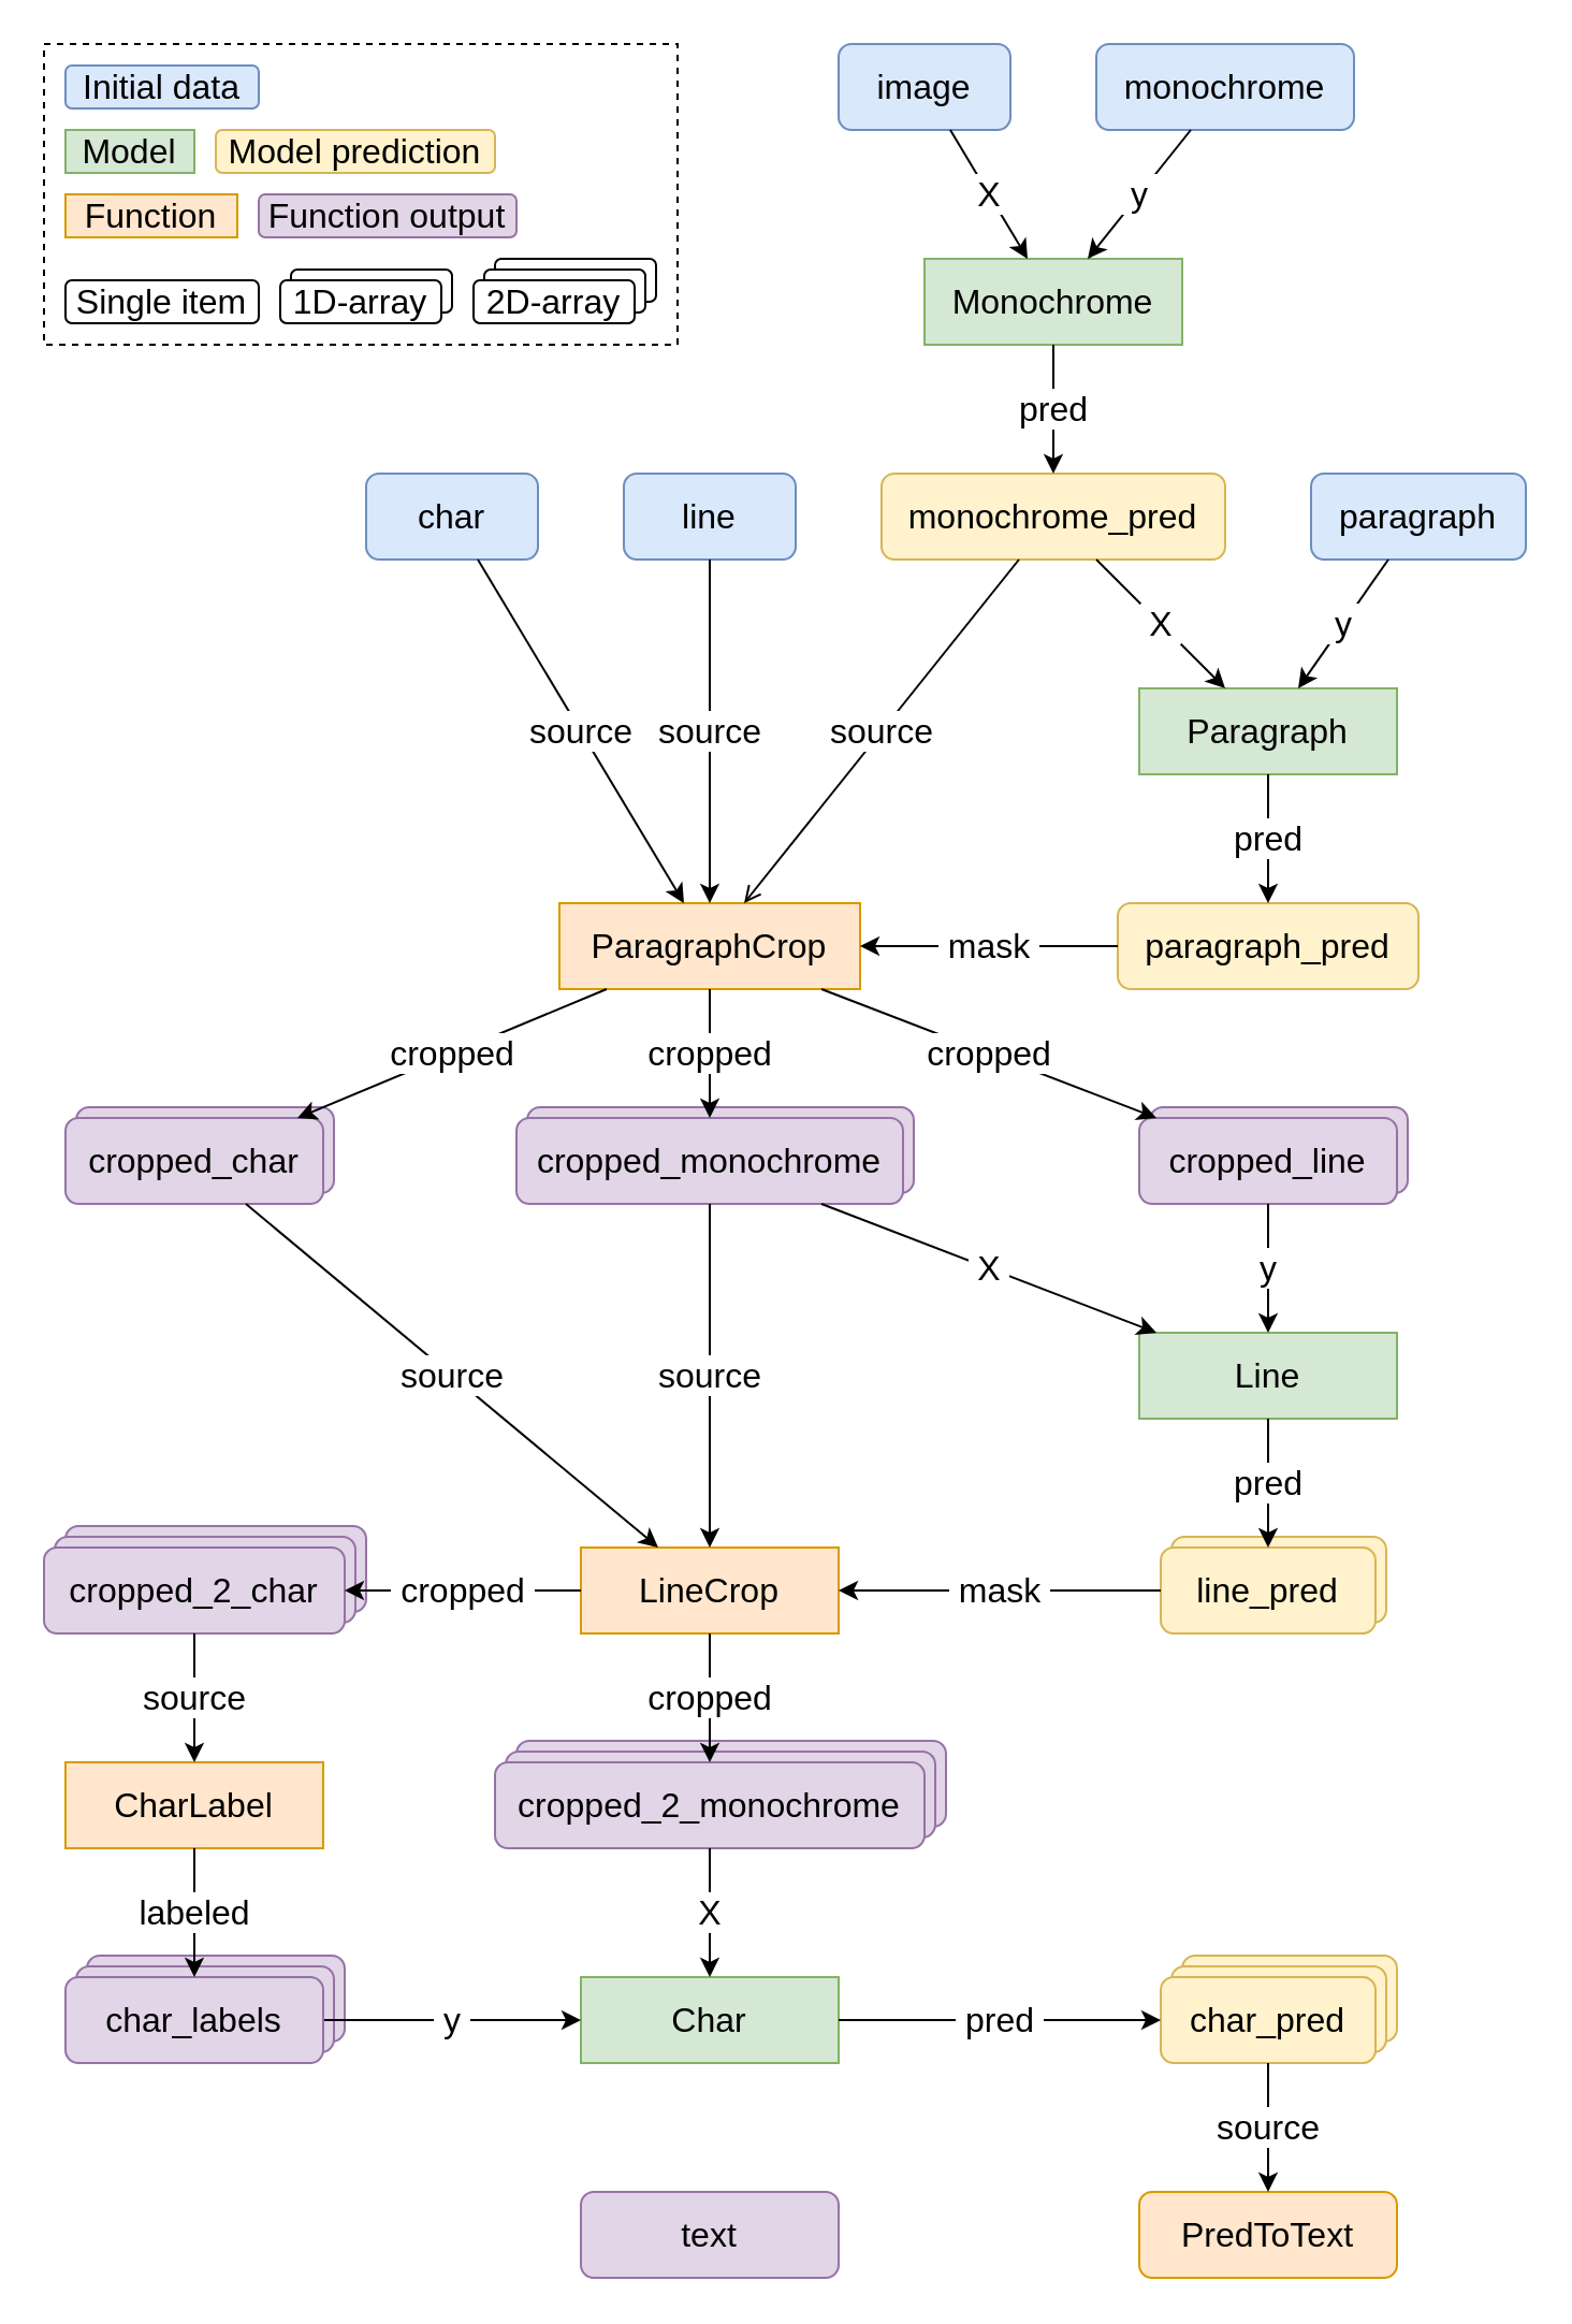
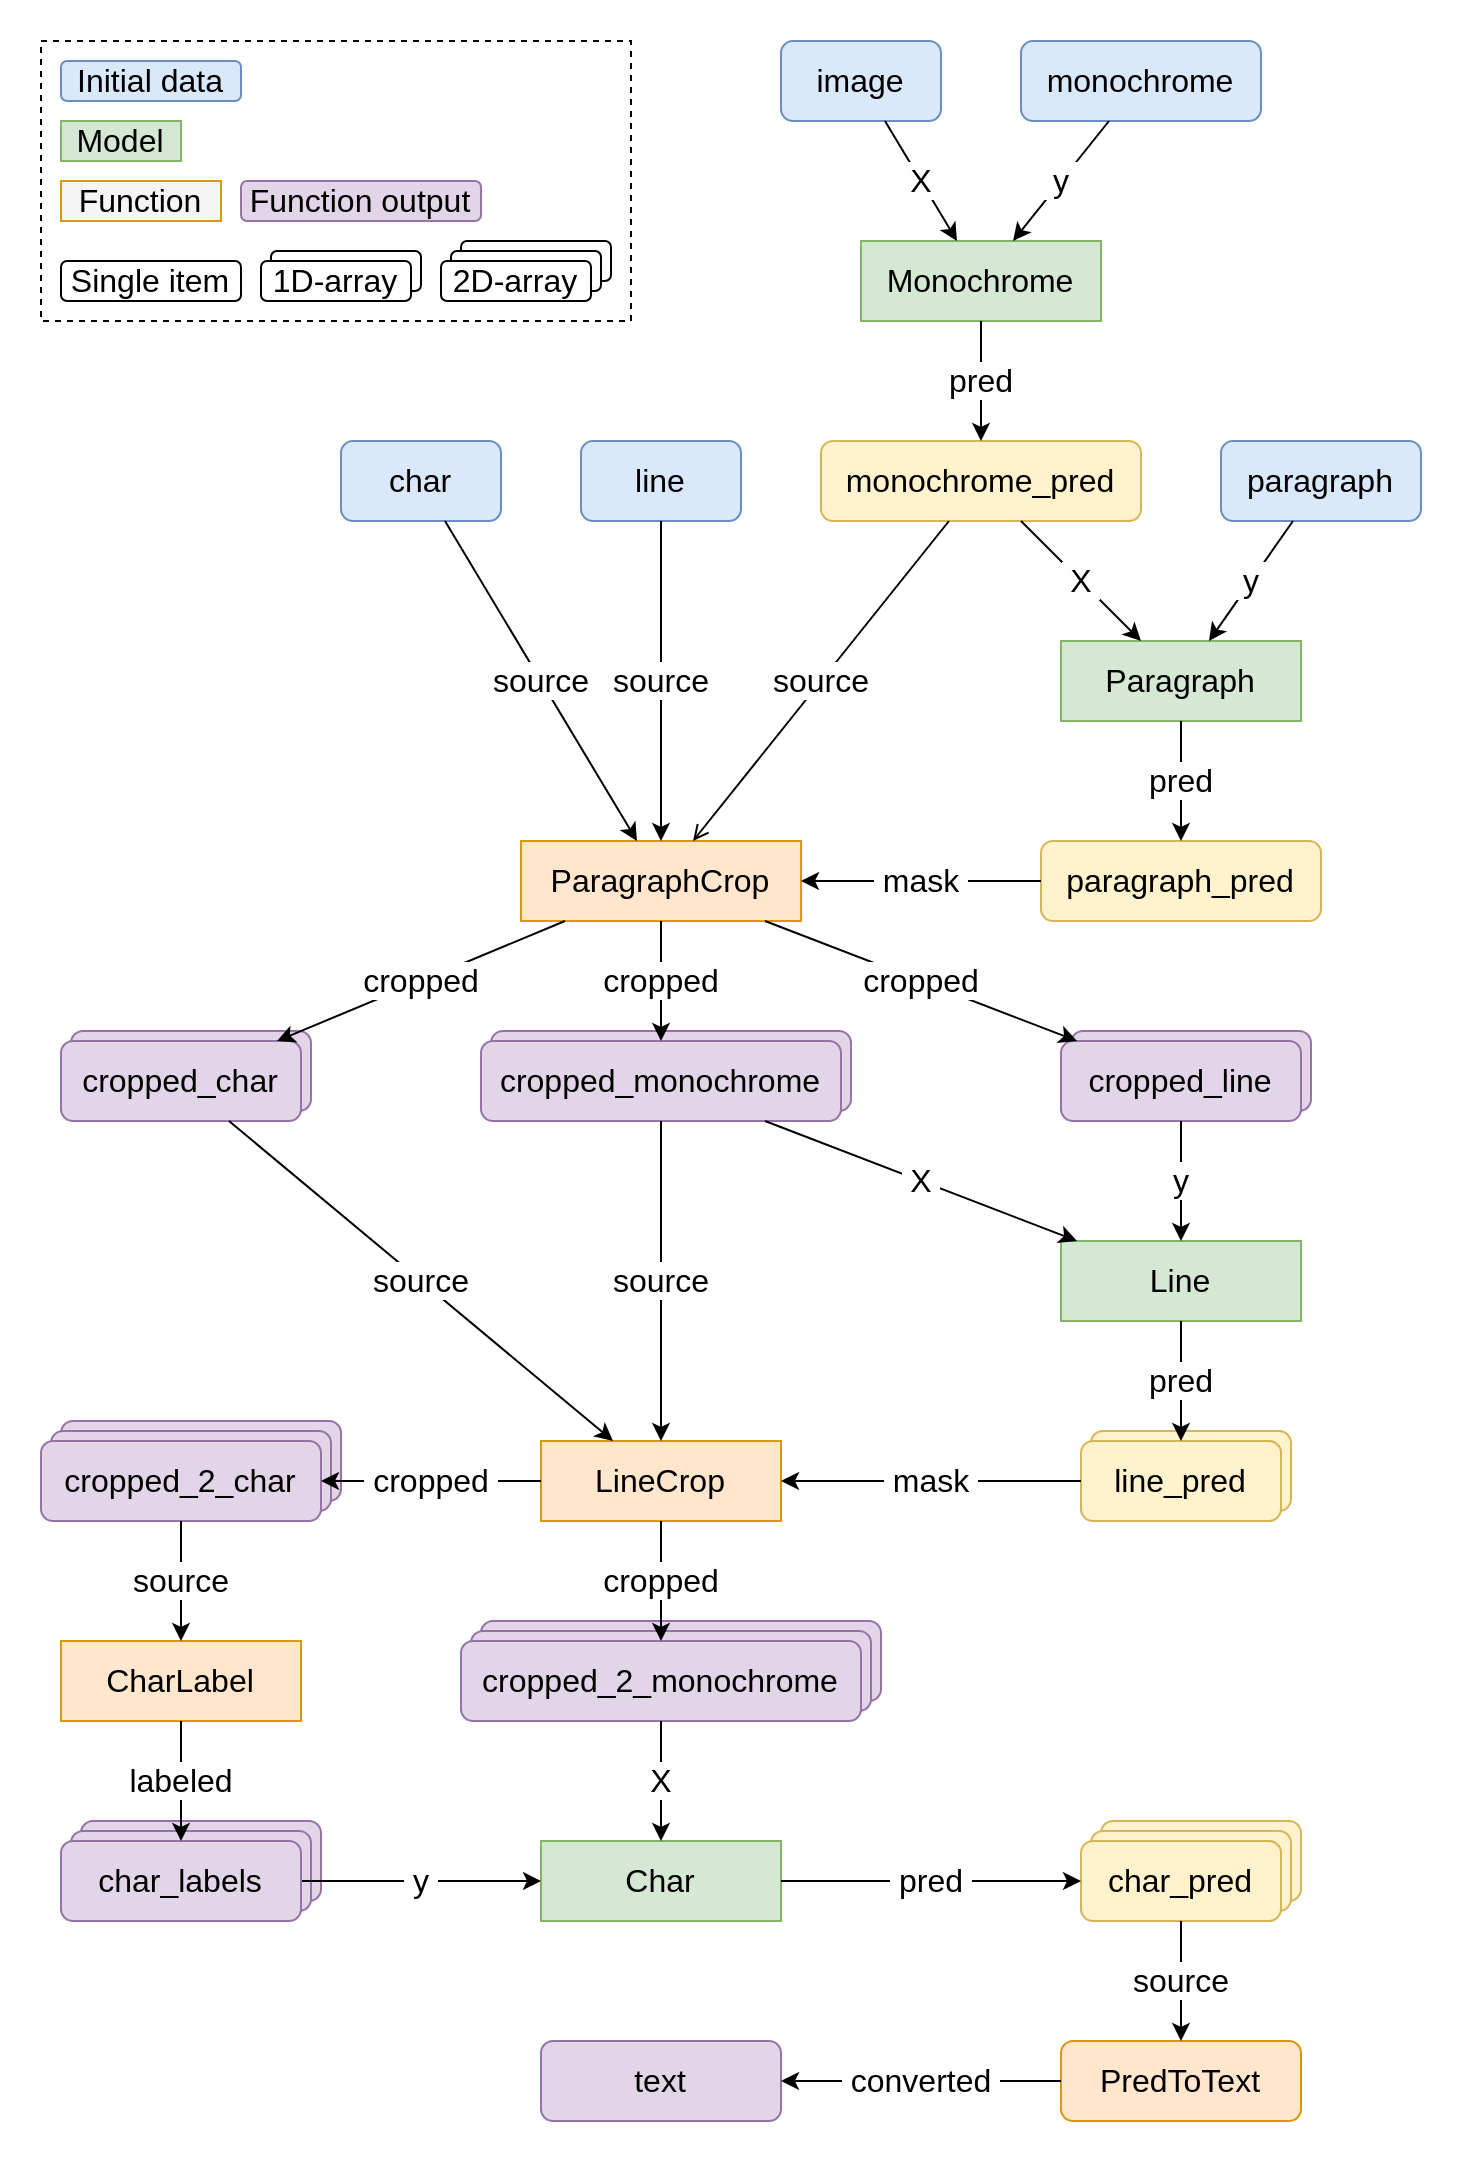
- <mxCell id="73" value="Model prediction" style="rounded=1;whiteSpace=wrap;html=1;fontFamily=Arial;fontSize=16;fillColor=#fff2cc;strokeColor=#d6b656;" vertex="1" parent="1"><mxGeometry x="100" y="60" width="130" height="20" as="geometry" /></mxCell>
- <mxCell id="72" value="Function" style="rounded=0;whiteSpace=wrap;html=1;fontFamily=Arial;fillColor=#ffe6cc;strokeColor=#d79b00;fontSize=16;" vertex="1" parent="1"><mxGeometry x="30" y="90" width="80" height="20" as="geometry" /></mxCell>
+ <mxCell id="72" value="Function" style="rounded=0;whiteSpace=wrap;html=1;fontFamily=Arial;fillColor=#f5f5f5;strokeColor=#d79b00;fontSize=16;" vertex="1" parent="1"><mxGeometry x="30" y="90" width="80" height="20" as="geometry" /></mxCell>
+ <mxCell id="69" value="&amp;nbsp;converted&amp;nbsp;" style="endArrow=classic;html=1;fontFamily=Arial;fontSize=16;" edge="1" parent="1" source="66" target="68"><mxGeometry width="50" height="50" relative="1" as="geometry"><mxPoint x="600" y="970" as="sourcePoint" /><mxPoint x="600" y="1070" as="targetPoint" /></mxGeometry></mxCell>
